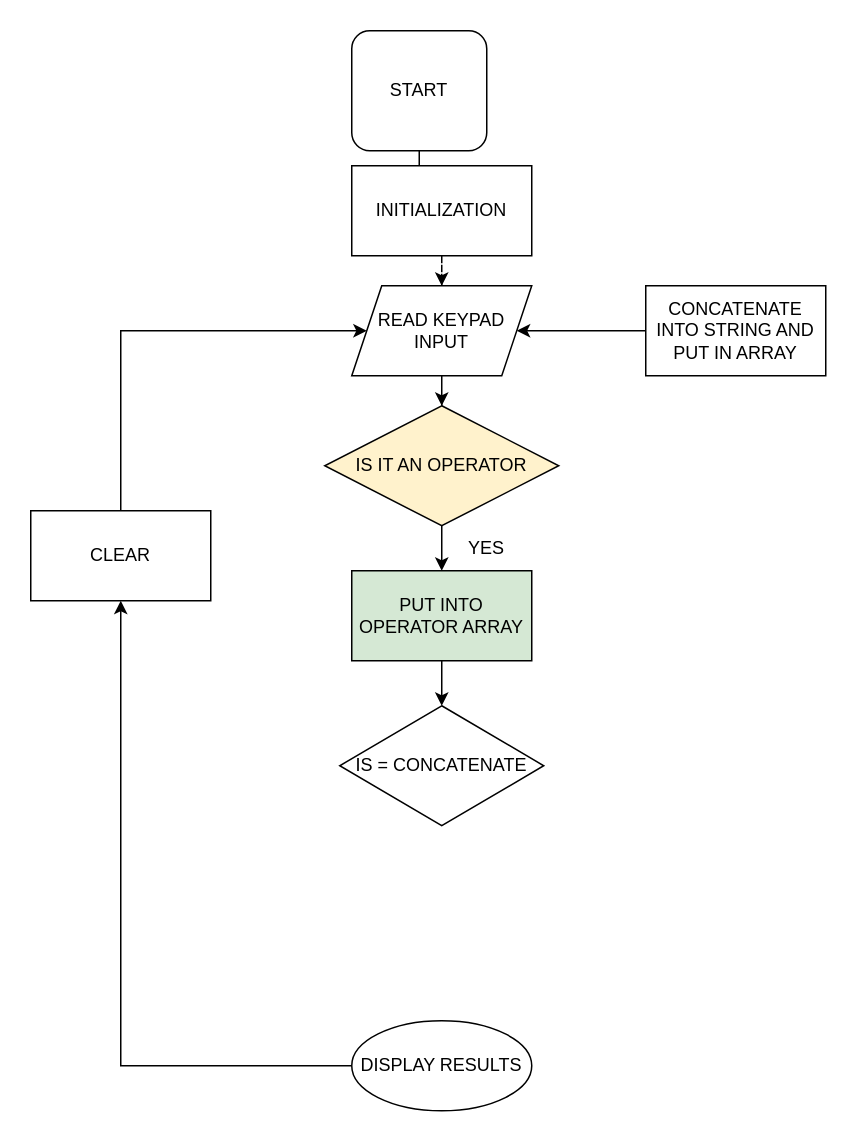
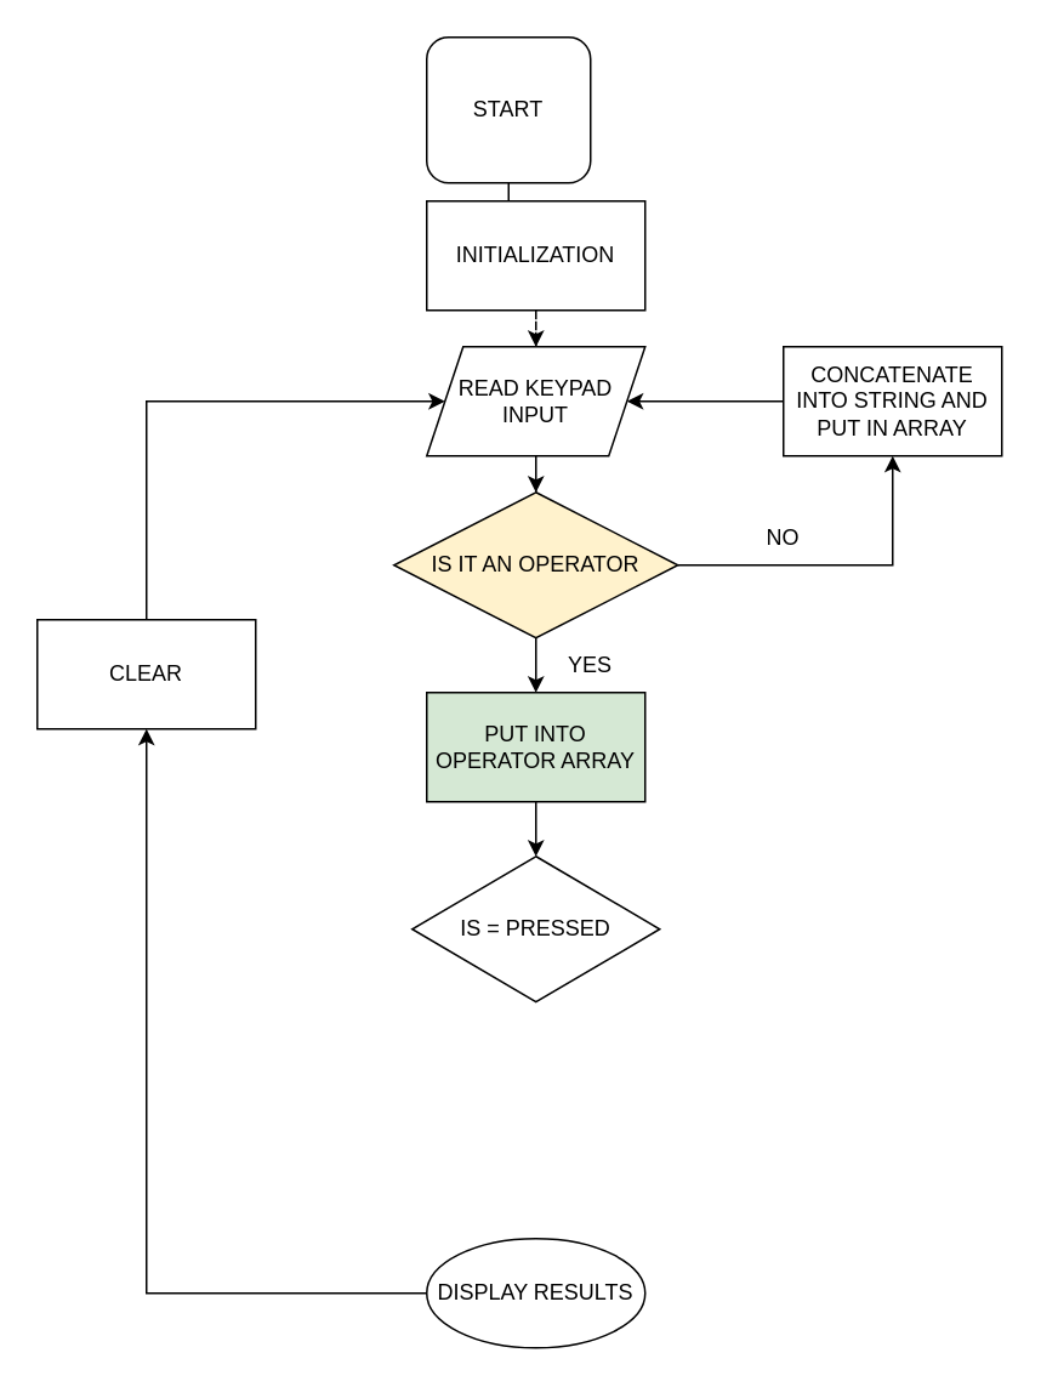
+ <mxCell id="13" value="NO" style="text;html=1;strokeColor=none;fillColor=none;align=center;verticalAlign=middle;whiteSpace=wrap;rounded=0;" vertex="1" parent="1"><mxGeometry x="400" y="280" width="60" height="30" as="geometry" /></mxCell>
+ <mxCell id="8" value="" style="edgeStyle=orthogonalEdgeStyle;rounded=0;orthogonalLoop=1;jettySize=auto;html=1;" edge="1" parent="1" source="10" target="12"><mxGeometry relative="1" as="geometry" /></mxCell>
- <mxCell id="21" value="IS = CONCATENATE" style="rhombus;whiteSpace=wrap;html=1;" vertex="1" parent="1"><mxGeometry x="226" y="470" width="136" height="80" as="geometry" /></mxCell>
+ <mxCell id="21" value="IS = PRESSED" style="rhombus;whiteSpace=wrap;html=1;" vertex="1" parent="1"><mxGeometry x="226" y="470" width="136" height="80" as="geometry" /></mxCell>
